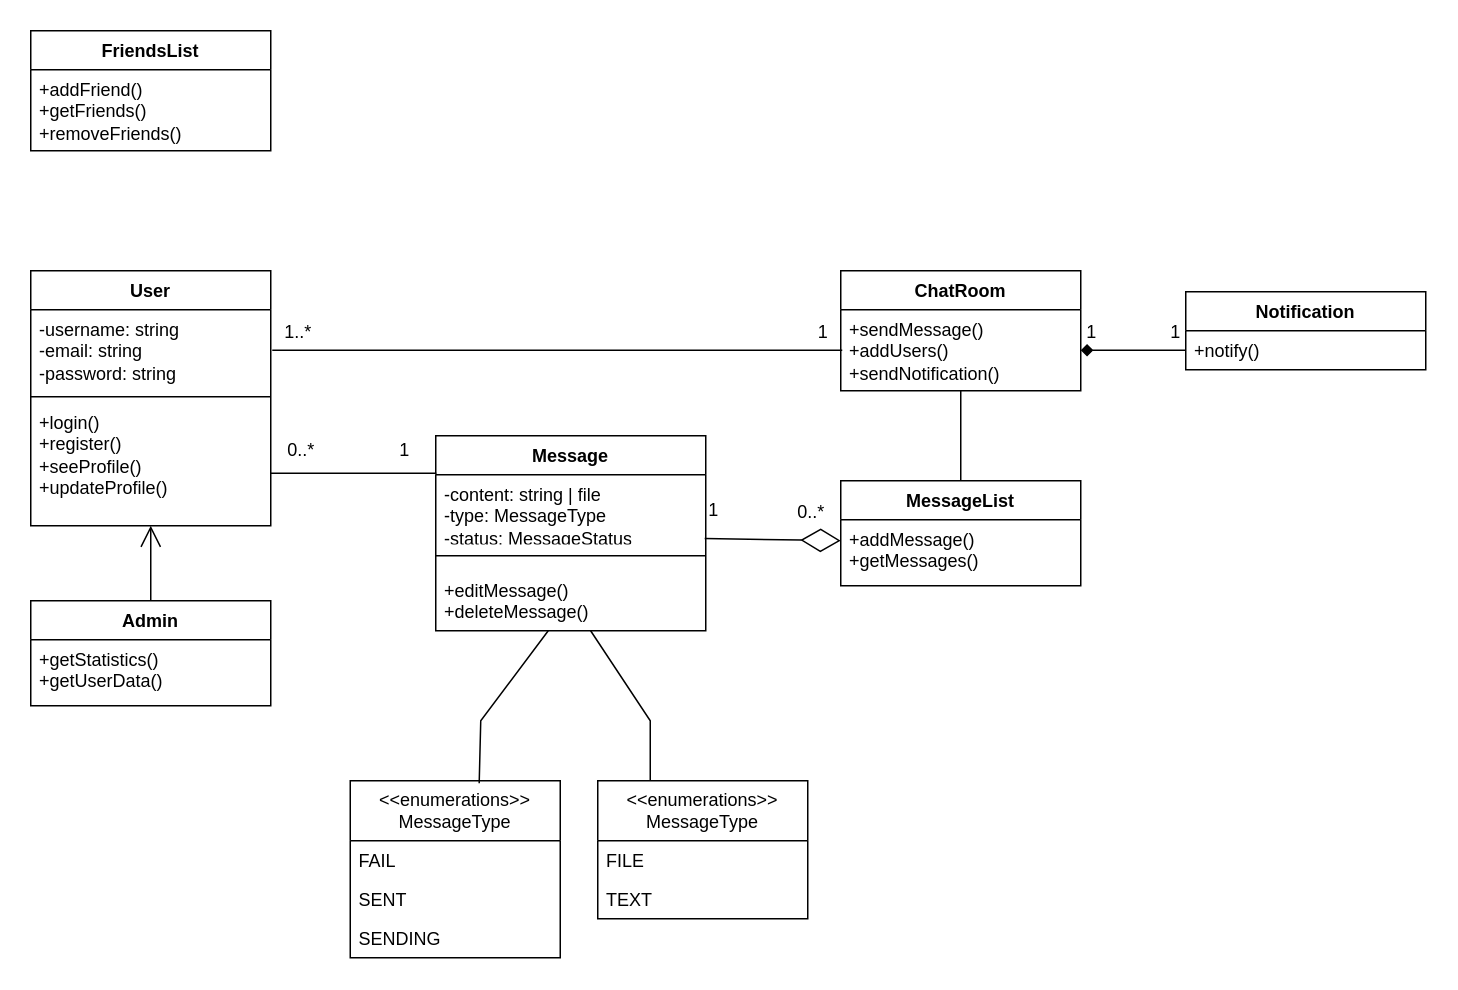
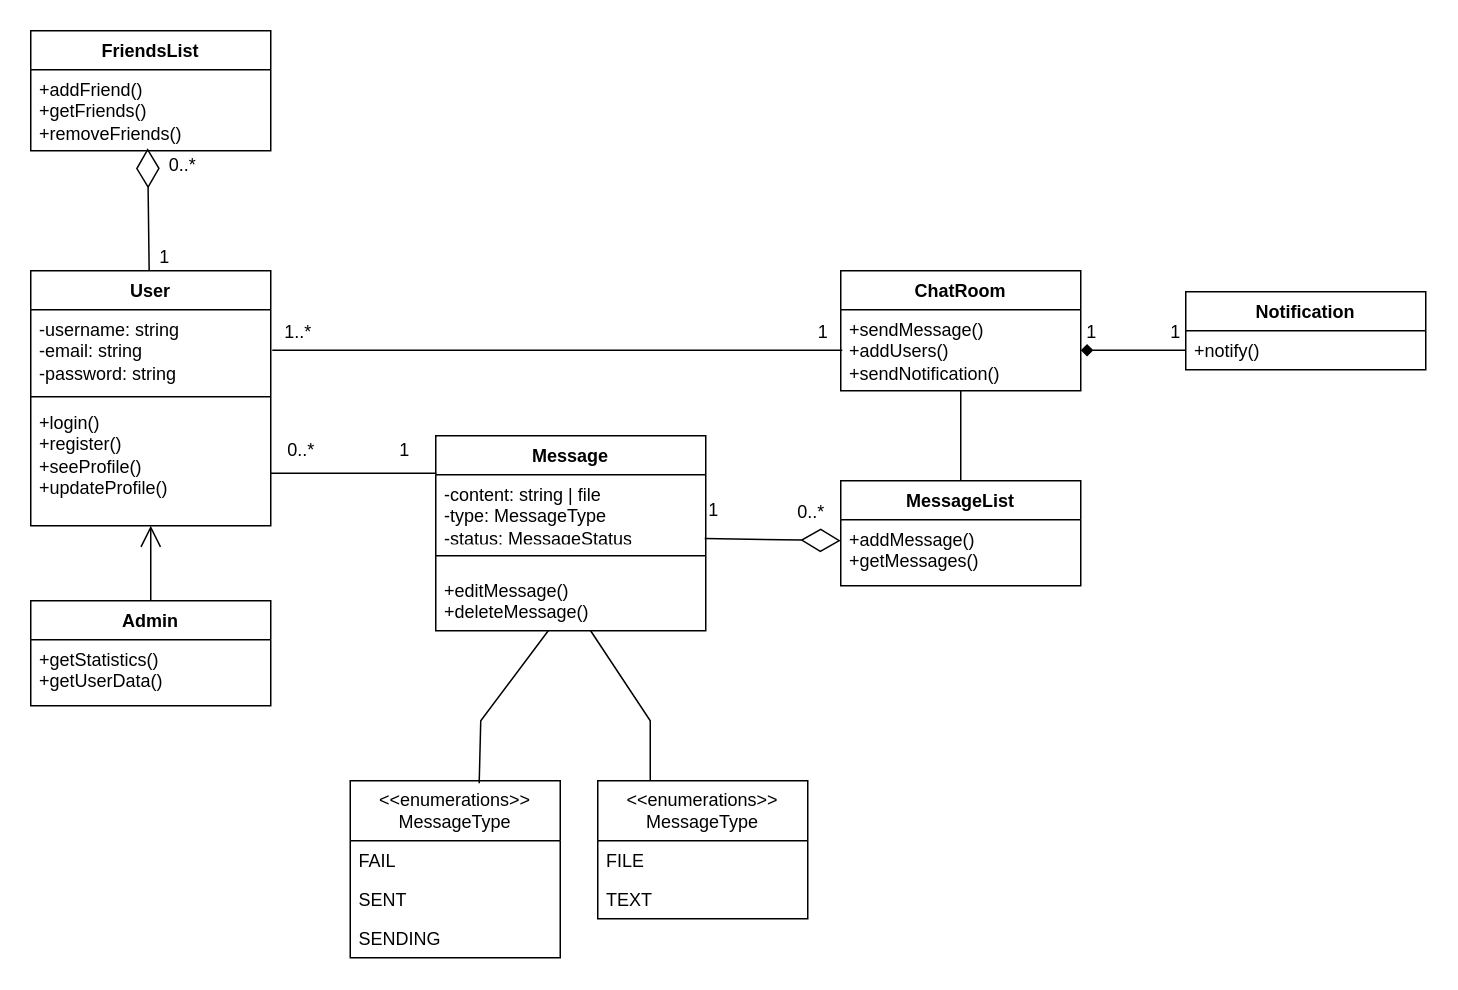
+ <mxCell id="43" value="" style="endArrow=diamondThin;endFill=0;endSize=24;html=1;rounded=0;fontSize=12;curved=1;entryX=0.487;entryY=0.968;entryDx=0;entryDy=0;entryPerimeter=0;" edge="1" parent="1" source="2" target="15"><mxGeometry width="160" relative="1" as="geometry"><mxPoint x="160" y="320" as="sourcePoint" /><mxPoint x="320" y="320" as="targetPoint" /></mxGeometry></mxCell>
+ <mxCell id="44" value="1" style="edgeLabel;html=1;align=center;verticalAlign=middle;resizable=0;points=[];fontSize=12;" vertex="1" connectable="0" parent="43"><mxGeometry x="-0.724" relative="1" as="geometry"><mxPoint x="10" y="1" as="offset" /></mxGeometry></mxCell>
+ <mxCell id="45" value="0..*" style="edgeLabel;html=1;align=center;verticalAlign=middle;resizable=0;points=[];fontSize=12;" vertex="1" connectable="0" parent="43"><mxGeometry x="0.115" y="-2" relative="1" as="geometry"><mxPoint x="20" y="-24" as="offset" /></mxGeometry></mxCell>
